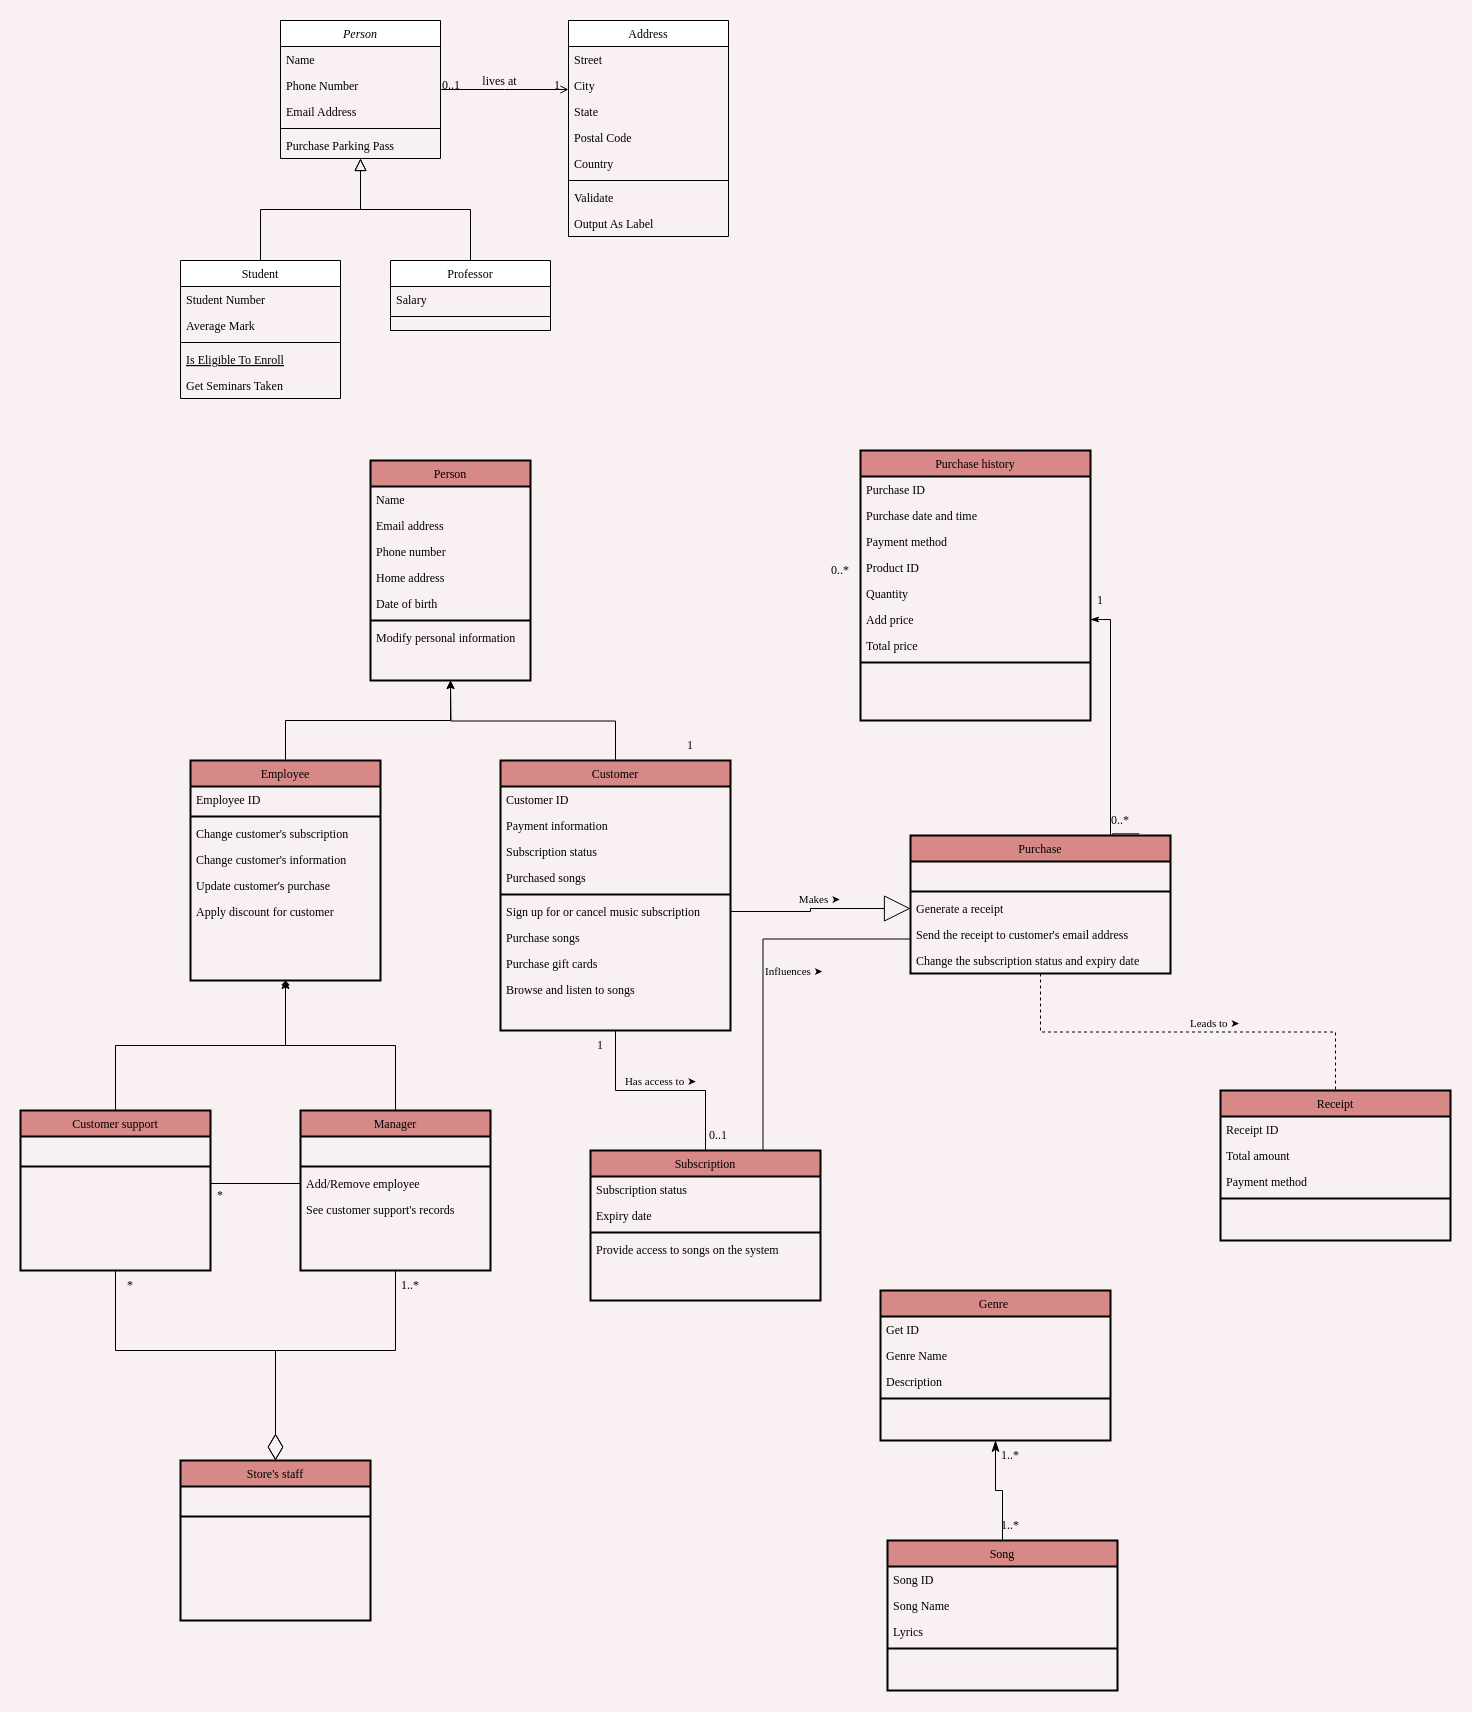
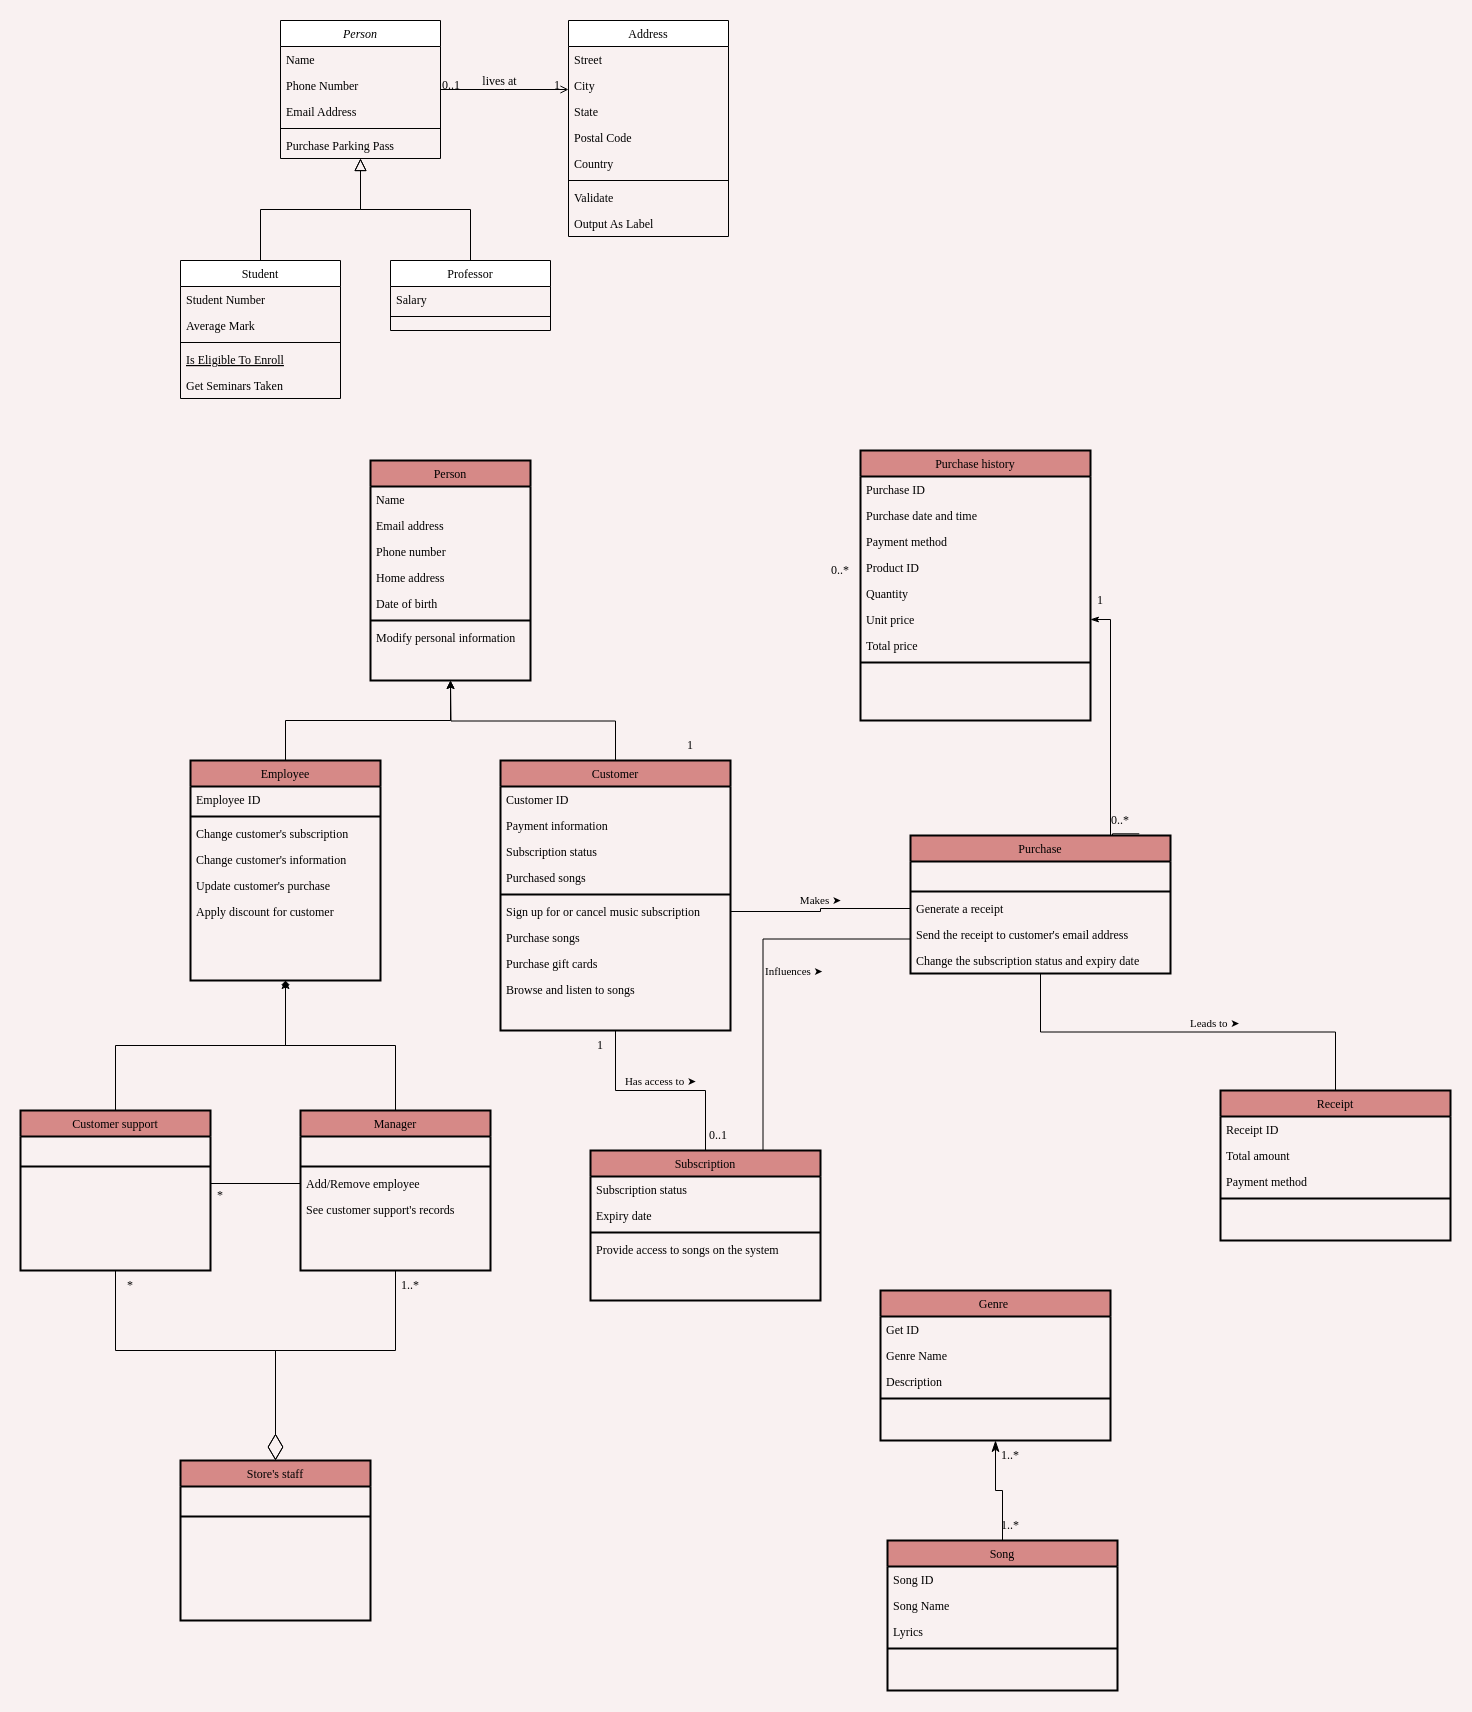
- <mxCell id="87" value="Add price" style="text;align=left;verticalAlign=top;spacingLeft=4;spacingRight=4;overflow=hidden;rotatable=0;points=[[0,0.5],[1,0.5]];portConstraint=eastwest;rounded=0;shadow=0;html=0;fontFamily=Inria Sans;fontSource=https%3A%2F%2Ffonts.googleapis.com%2Fcss%3Ffamily%3DInria%2BSans;" vertex="1" parent="81"><mxGeometry y="156" width="230" height="26" as="geometry" /></mxCell>
+ <mxCell id="87" value="Unit price" style="text;align=left;verticalAlign=top;spacingLeft=4;spacingRight=4;overflow=hidden;rotatable=0;points=[[0,0.5],[1,0.5]];portConstraint=eastwest;rounded=0;shadow=0;html=0;fontFamily=Inria Sans;fontSource=https%3A%2F%2Ffonts.googleapis.com%2Fcss%3Ffamily%3DInria%2BSans;" vertex="1" parent="81"><mxGeometry y="156" width="230" height="26" as="geometry" /></mxCell>
- <mxCell id="101" value="Makes&amp;nbsp;➤" style="edgeStyle=orthogonalEdgeStyle;rounded=0;orthogonalLoop=1;jettySize=auto;html=1;entryX=0;entryY=0.5;entryDx=0;entryDy=0;labelBackgroundColor=none;fontFamily=Inria Sans;fontSource=https%3A%2F%2Ffonts.googleapis.com%2Fcss%3Ffamily%3DInria%2BSans;endArrow=block;endFill=0;endSize=24;strokeWidth=1;verticalAlign=bottom;" edge="1" parent="1" source="56" target="98"><mxGeometry relative="1" as="geometry" /></mxCell>
+ <mxCell id="101" value="Makes&amp;nbsp;➤" style="edgeStyle=orthogonalEdgeStyle;rounded=0;orthogonalLoop=1;jettySize=auto;html=1;entryX=0;entryY=0.5;entryDx=0;entryDy=0;labelBackgroundColor=none;fontFamily=Inria Sans;fontSource=https%3A%2F%2Ffonts.googleapis.com%2Fcss%3Ffamily%3DInria%2BSans;endArrow=none;endFill=0;endSize=24;strokeWidth=1;verticalAlign=bottom;" edge="1" parent="1" source="56" target="98"><mxGeometry relative="1" as="geometry" /></mxCell>
- <mxCell id="93" value="Leads to&amp;nbsp;➤" style="edgeStyle=orthogonalEdgeStyle;rounded=0;orthogonalLoop=1;jettySize=auto;html=1;exitX=0.5;exitY=1;exitDx=0;exitDy=0;entryX=0.5;entryY=0;entryDx=0;entryDy=0;labelBackgroundColor=none;fontFamily=Inria Sans;fontSource=https%3A%2F%2Ffonts.googleapis.com%2Fcss%3Ffamily%3DInria%2BSans;endArrow=none;endFill=0;startSize=9;endSize=6;strokeWidth=1;verticalAlign=bottom;align=left;dashed=1;" edge="1" parent="1" source="95" target="105"><mxGeometry relative="1" as="geometry" /></mxCell>
+ <mxCell id="93" value="Leads to&amp;nbsp;➤" style="edgeStyle=orthogonalEdgeStyle;rounded=0;orthogonalLoop=1;jettySize=auto;html=1;exitX=0.5;exitY=1;exitDx=0;exitDy=0;entryX=0.5;entryY=0;entryDx=0;entryDy=0;labelBackgroundColor=none;fontFamily=Inria Sans;fontSource=https%3A%2F%2Ffonts.googleapis.com%2Fcss%3Ffamily%3DInria%2BSans;endArrow=none;endFill=0;startSize=9;endSize=6;strokeWidth=1;verticalAlign=bottom;align=left;" edge="1" parent="1" source="95" target="105"><mxGeometry relative="1" as="geometry" /></mxCell>
